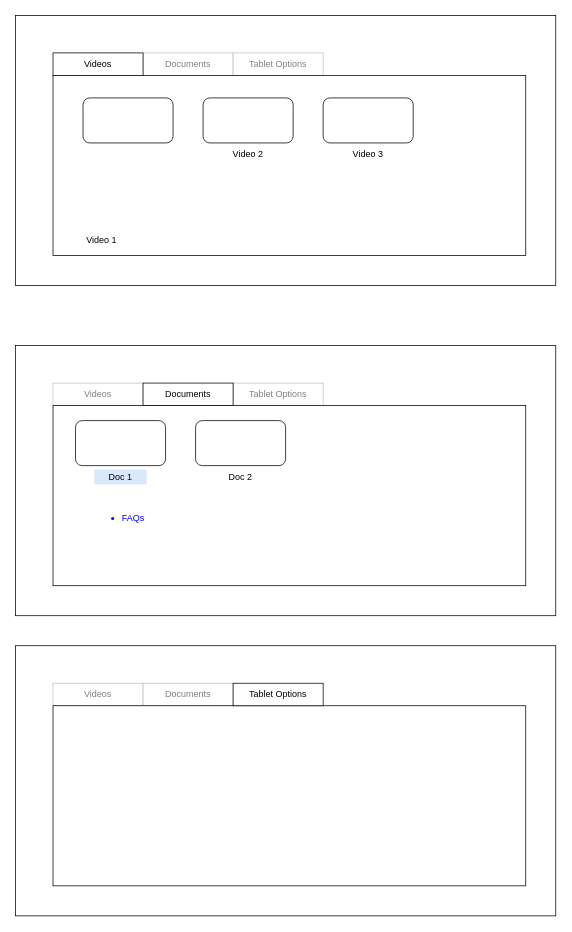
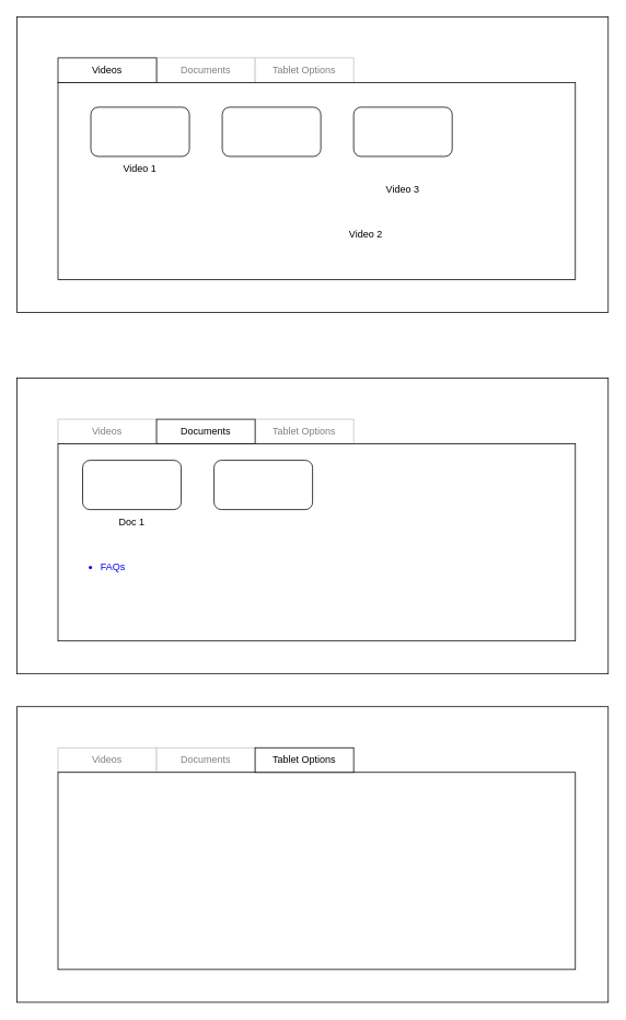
- <mxCell id="17" value="Video 2" style="rounded=0;whiteSpace=wrap;html=1;strokeColor=none;" vertex="1" parent="11"><mxGeometry x="225" y="95" width="70" height="20" as="geometry" /></mxCell>
+ <mxCell id="17" value="Video 2" style="rounded=0;whiteSpace=wrap;html=1;strokeColor=none;" vertex="1" parent="11"><mxGeometry x="340" y="175" width="70" height="20" as="geometry" /></mxCell>
- <mxCell id="18" value="Video 3" style="rounded=0;whiteSpace=wrap;html=1;strokeColor=none;" vertex="1" parent="11"><mxGeometry x="385" y="95" width="70" height="20" as="geometry" /></mxCell>
+ <mxCell id="18" value="Video 3" style="rounded=0;whiteSpace=wrap;html=1;strokeColor=none;" vertex="1" parent="11"><mxGeometry x="385" y="120" width="70" height="20" as="geometry" /></mxCell>
- <mxCell id="16" value="Video 1" style="rounded=0;whiteSpace=wrap;html=1;strokeColor=none;" vertex="1" parent="11"><mxGeometry x="30" y="210" width="70" height="20" as="geometry" /></mxCell>
+ <mxCell id="16" value="Video 1" style="rounded=0;whiteSpace=wrap;html=1;strokeColor=none;" vertex="1" parent="11"><mxGeometry x="65" y="95" width="70" height="20" as="geometry" /></mxCell>
- <mxCell id="21" value="Doc 1" style="rounded=0;whiteSpace=wrap;html=1;strokeColor=none;fillColor=#dae8fc;" vertex="1" parent="1"><mxGeometry x="125" y="625" width="70" height="20" as="geometry" /></mxCell>
+ <mxCell id="21" value="Doc 1" style="rounded=0;whiteSpace=wrap;html=1;strokeColor=none;" vertex="1" parent="1"><mxGeometry x="125" y="625" width="70" height="20" as="geometry" /></mxCell>
- <mxCell id="22" value="Doc 2" style="rounded=0;whiteSpace=wrap;html=1;strokeColor=none;" vertex="1" parent="1"><mxGeometry x="285" y="625" width="70" height="20" as="geometry" /></mxCell>
- <mxCell id="23" value="&lt;div align=&quot;left&quot;&gt;&lt;ul&gt;&lt;li&gt;FAQs&lt;/li&gt;&lt;/ul&gt;&lt;/div&gt;" style="rounded=0;whiteSpace=wrap;html=1;strokeColor=none;align=left;fontColor=#0000ff;" vertex="1" parent="1"><mxGeometry x="120" y="680" width="140" height="20" as="geometry" /></mxCell>
+ <mxCell id="23" value="&lt;div align=&quot;left&quot;&gt;&lt;ul&gt;&lt;li&gt;FAQs&lt;/li&gt;&lt;/ul&gt;&lt;/div&gt;" style="rounded=0;whiteSpace=wrap;html=1;strokeColor=none;align=left;fontColor=#0000ff;" vertex="1" parent="1"><mxGeometry x="80" y="680" width="140" height="20" as="geometry" /></mxCell>
